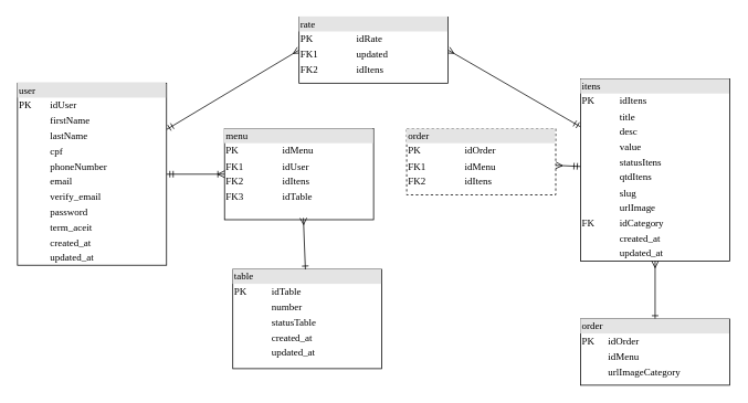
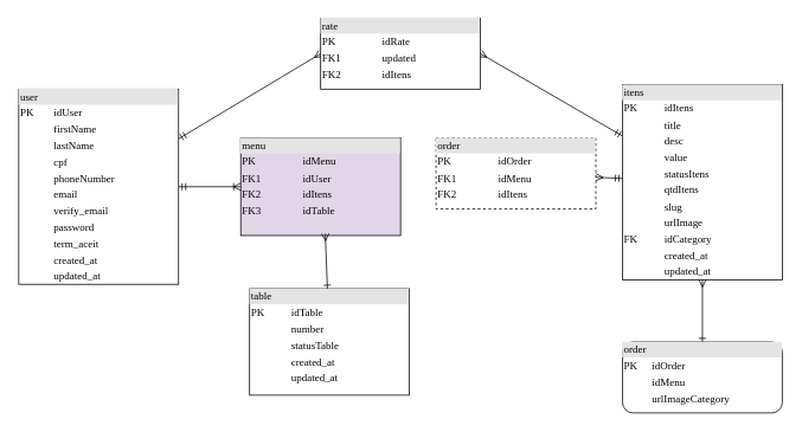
- <mxCell id="2" value="&lt;div style=&quot;box-sizing: border-box ; width: 100% ; background: #e4e4e4 ; padding: 2px&quot;&gt;menu&lt;/div&gt;&lt;table style=&quot;width: 100% ; font-size: 1em&quot; cellpadding=&quot;2&quot; cellspacing=&quot;0&quot;&gt;&lt;tbody&gt;&lt;tr&gt;&lt;td&gt;PK&lt;/td&gt;&lt;td&gt;idMenu&lt;/td&gt;&lt;/tr&gt;&lt;tr&gt;&lt;td&gt;FK1&lt;/td&gt;&lt;td&gt;idUser&lt;/td&gt;&lt;/tr&gt;&lt;tr&gt;&lt;td&gt;FK2&lt;/td&gt;&lt;td&gt;idItens&lt;/td&gt;&lt;/tr&gt;&lt;tr&gt;&lt;td&gt;FK3&lt;/td&gt;&lt;td&gt;idTable&lt;/td&gt;&lt;/tr&gt;&lt;/tbody&gt;&lt;/table&gt;" style="verticalAlign=top;align=left;overflow=fill;html=1;rounded=0;shadow=0;comic=0;labelBackgroundColor=none;strokeWidth=1;fontFamily=Verdana;fontSize=12" parent="1" vertex="1"><mxGeometry x="270" y="155" width="180" height="110" as="geometry" /></mxCell>
+ <mxCell id="2" value="&lt;div style=&quot;box-sizing: border-box ; width: 100% ; background: #e4e4e4 ; padding: 2px&quot;&gt;menu&lt;/div&gt;&lt;table style=&quot;width: 100% ; font-size: 1em&quot; cellpadding=&quot;2&quot; cellspacing=&quot;0&quot;&gt;&lt;tbody&gt;&lt;tr&gt;&lt;td&gt;PK&lt;/td&gt;&lt;td&gt;idMenu&lt;/td&gt;&lt;/tr&gt;&lt;tr&gt;&lt;td&gt;FK1&lt;/td&gt;&lt;td&gt;idUser&lt;/td&gt;&lt;/tr&gt;&lt;tr&gt;&lt;td&gt;FK2&lt;/td&gt;&lt;td&gt;idItens&lt;/td&gt;&lt;/tr&gt;&lt;tr&gt;&lt;td&gt;FK3&lt;/td&gt;&lt;td&gt;idTable&lt;/td&gt;&lt;/tr&gt;&lt;/tbody&gt;&lt;/table&gt;" style="verticalAlign=top;align=left;overflow=fill;html=1;rounded=0;shadow=0;comic=0;labelBackgroundColor=none;strokeWidth=1;fontFamily=Verdana;fontSize=12;fillColor=#e1d5e7;" parent="1" vertex="1"><mxGeometry x="270" y="155" width="180" height="110" as="geometry" /></mxCell>
- <mxCell id="13" value="&lt;div style=&quot;box-sizing: border-box ; width: 100% ; background: #e4e4e4 ; padding: 2px&quot;&gt;order&lt;/div&gt;&lt;table style=&quot;width: 100% ; font-size: 1em&quot; cellpadding=&quot;2&quot; cellspacing=&quot;0&quot;&gt;&lt;tbody&gt;&lt;tr&gt;&lt;td&gt;PK&lt;/td&gt;&lt;td&gt;idOrder&lt;/td&gt;&lt;/tr&gt;&lt;tr&gt;&lt;td&gt;&lt;br&gt;&lt;/td&gt;&lt;td&gt;idMenu&lt;/td&gt;&lt;/tr&gt;&lt;tr&gt;&lt;td&gt;&lt;br&gt;&lt;/td&gt;&lt;td&gt;urlImageCategory&lt;/td&gt;&lt;/tr&gt;&lt;/tbody&gt;&lt;/table&gt;" style="verticalAlign=top;align=left;overflow=fill;html=1;rounded=0;shadow=0;comic=0;labelBackgroundColor=none;strokeWidth=1;fontFamily=Verdana;fontSize=12" vertex="1" parent="1"><mxGeometry x="700" y="385" width="180" height="80" as="geometry" /></mxCell>
+ <mxCell id="13" value="&lt;div style=&quot;box-sizing: border-box ; width: 100% ; background: #e4e4e4 ; padding: 2px&quot;&gt;order&lt;/div&gt;&lt;table style=&quot;width: 100% ; font-size: 1em&quot; cellpadding=&quot;2&quot; cellspacing=&quot;0&quot;&gt;&lt;tbody&gt;&lt;tr&gt;&lt;td&gt;PK&lt;/td&gt;&lt;td&gt;idOrder&lt;/td&gt;&lt;/tr&gt;&lt;tr&gt;&lt;td&gt;&lt;br&gt;&lt;/td&gt;&lt;td&gt;idMenu&lt;/td&gt;&lt;/tr&gt;&lt;tr&gt;&lt;td&gt;&lt;br&gt;&lt;/td&gt;&lt;td&gt;urlImageCategory&lt;/td&gt;&lt;/tr&gt;&lt;/tbody&gt;&lt;/table&gt;" style="verticalAlign=top;align=left;overflow=fill;html=1;shadow=0;comic=0;labelBackgroundColor=none;strokeWidth=1;fontFamily=Verdana;fontSize=12;rounded=1;" vertex="1" parent="1"><mxGeometry x="700" y="385" width="180" height="80" as="geometry" /></mxCell>
